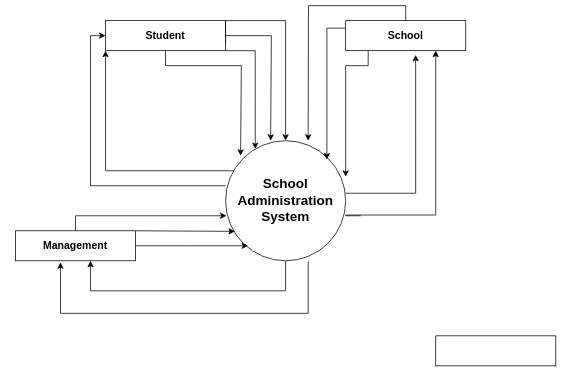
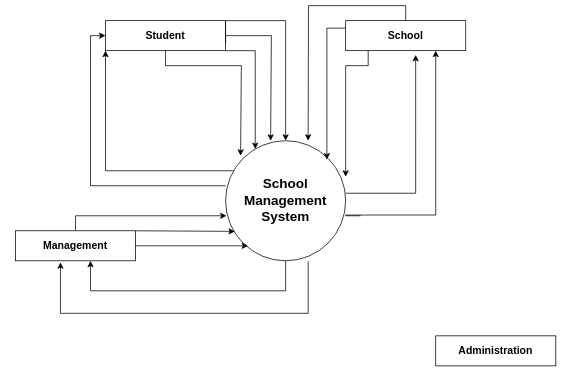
- <mxCell id="4" value="&lt;font style=&quot;font-size: 18px;&quot;&gt;&lt;b&gt;School Administration System&lt;/b&gt;&lt;/font&gt;" style="text;strokeColor=none;align=center;fillColor=none;html=1;verticalAlign=middle;whiteSpace=wrap;rounded=0;" parent="2" vertex="1"><mxGeometry x="25" y="25" width="110" height="110" as="geometry" /></mxCell>
+ <mxCell id="4" value="&lt;font style=&quot;font-size: 18px;&quot;&gt;&lt;b&gt;School Management System&lt;/b&gt;&lt;/font&gt;" style="text;strokeColor=none;align=center;fillColor=none;html=1;verticalAlign=middle;whiteSpace=wrap;rounded=0;" parent="2" vertex="1"><mxGeometry x="25" y="25" width="110" height="110" as="geometry" /></mxCell>
+ <mxCell id="20" value="&lt;b style=&quot;font-size: 14px;&quot;&gt;Administration&lt;/b&gt;" style="text;strokeColor=none;align=center;fillColor=none;html=1;verticalAlign=middle;whiteSpace=wrap;rounded=0;" parent="18" vertex="1"><mxGeometry width="160" height="40" as="geometry" /></mxCell>
